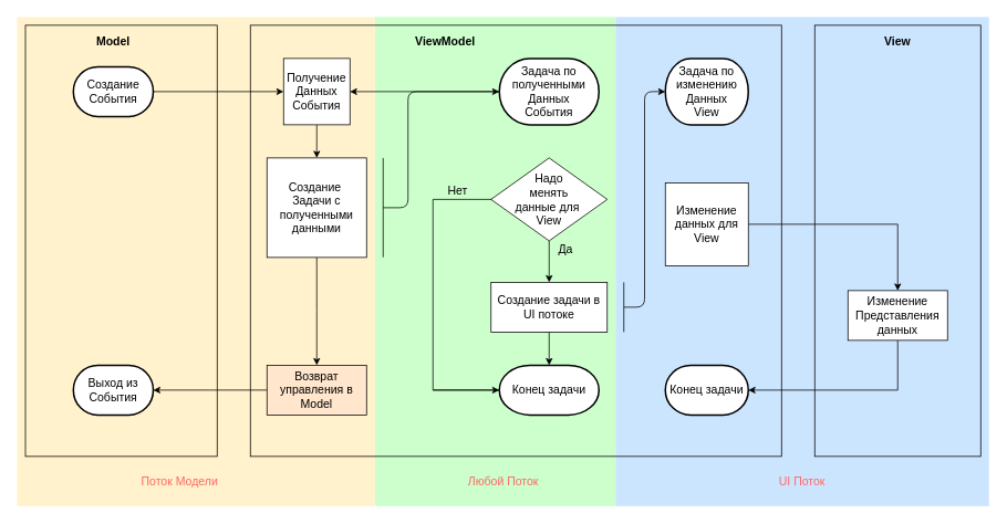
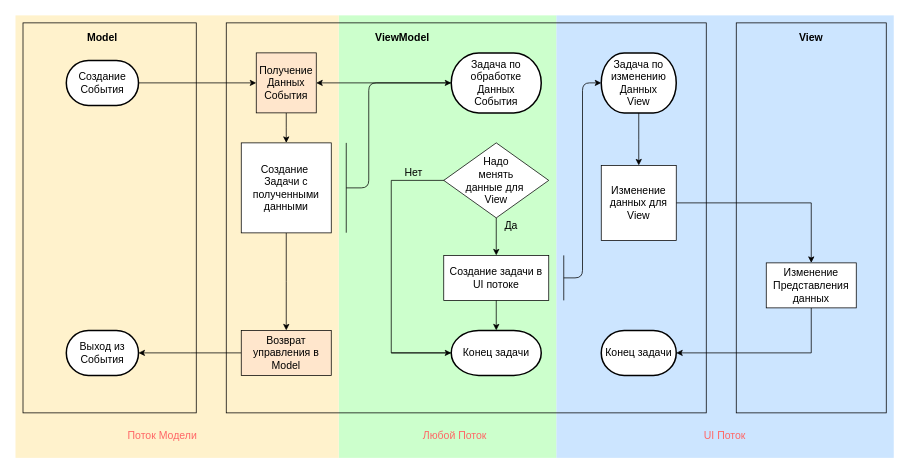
- <mxCell id="8" value="Получение&lt;br&gt;Данных&lt;br&gt;События" style="whiteSpace=wrap;html=1;aspect=fixed;fontSize=14;" vertex="1" parent="1"><mxGeometry x="341" y="70" width="80" height="80" as="geometry" /></mxCell>
+ <mxCell id="8" value="Получение&lt;br&gt;Данных&lt;br&gt;События" style="whiteSpace=wrap;html=1;aspect=fixed;fontSize=14;fillColor=#ffe6cc;" vertex="1" parent="1"><mxGeometry x="341" y="70" width="80" height="80" as="geometry" /></mxCell>
- <mxCell id="27" value="Задача по полученными&lt;br&gt;Данных&lt;br&gt;События" style="strokeWidth=2;html=1;shape=mxgraph.flowchart.terminator;whiteSpace=wrap;fontSize=14;" vertex="1" parent="26"><mxGeometry x="30" width="120" height="80" as="geometry" /></mxCell>
+ <mxCell id="27" value="Задача по обработке&lt;br&gt;Данных&lt;br&gt;События" style="strokeWidth=2;html=1;shape=mxgraph.flowchart.terminator;whiteSpace=wrap;fontSize=14;" vertex="1" parent="26"><mxGeometry x="30" width="120" height="80" as="geometry" /></mxCell>
+ <mxCell id="9" style="edgeStyle=elbowEdgeStyle;rounded=0;orthogonalLoop=1;jettySize=auto;html=1;entryX=0.5;entryY=0;entryDx=0;entryDy=0;endArrow=classic;endFill=1;fontSize=14;" edge="1" parent="1" source="10" target="12"><mxGeometry relative="1" as="geometry" /></mxCell>
